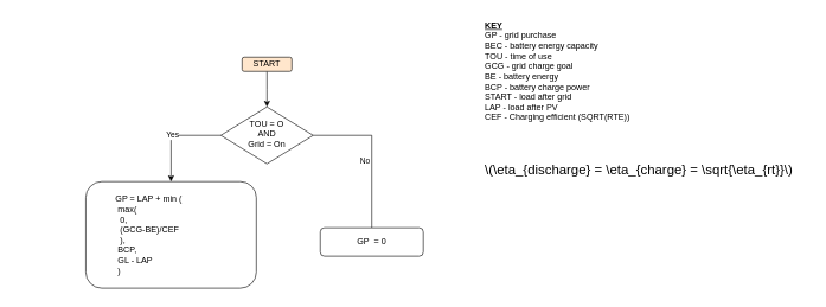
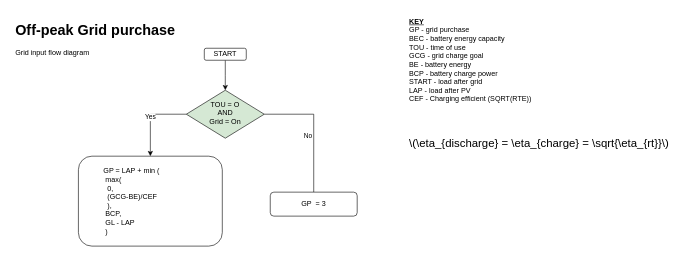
+ <mxCell id="9" value="&lt;h1&gt;Off-peak Grid purchase&lt;/h1&gt;&lt;p&gt;Grid input flow diagram&lt;/p&gt;" style="text;html=1;strokeColor=none;fillColor=none;spacing=5;spacingTop=-20;whiteSpace=wrap;overflow=hidden;rounded=0;" parent="1" vertex="1"><mxGeometry x="20" y="30" width="290" height="120" as="geometry" /></mxCell>
- <mxCell id="6" value="START" style="rounded=1;whiteSpace=wrap;html=1;fillColor=#ffe6cc;" parent="1" vertex="1"><mxGeometry x="340" y="80" width="70" height="20" as="geometry" /></mxCell>
+ <mxCell id="6" value="START" style="rounded=1;whiteSpace=wrap;html=1;" parent="1" vertex="1"><mxGeometry x="340" y="80" width="70" height="20" as="geometry" /></mxCell>
- <mxCell id="4" value="TOU = O&lt;br&gt;AND&lt;br&gt;Grid = On" style="rhombus;whiteSpace=wrap;html=1;shadow=0;fontFamily=Helvetica;fontSize=12;align=center;strokeWidth=1;spacing=6;spacingTop=-4;" parent="1" vertex="1"><mxGeometry x="310" y="150" width="130" height="80" as="geometry" /></mxCell>
+ <mxCell id="4" value="TOU = O&lt;br&gt;AND&lt;br&gt;Grid = On" style="rhombus;whiteSpace=wrap;html=1;shadow=0;fontFamily=Helvetica;fontSize=12;align=center;strokeWidth=1;spacing=6;spacingTop=-4;fillColor=#d5e8d4;" parent="1" vertex="1"><mxGeometry x="310" y="150" width="130" height="80" as="geometry" /></mxCell>
- <mxCell id="8" value="&lt;blockquote style=&quot;margin: 0 0 0 40px; border: none; padding: 0px;&quot;&gt;GP = LAP + min (&lt;div style=&quot;&quot;&gt;&lt;span style=&quot;background-color: initial;&quot;&gt;&lt;span style=&quot;white-space: pre;&quot;&gt; &lt;/span&gt;max(&lt;/span&gt;&lt;/div&gt;&lt;div style=&quot;&quot;&gt;&lt;span style=&quot;background-color: initial;&quot;&gt;&lt;span style=&quot;white-space: pre;&quot;&gt; &lt;/span&gt;&lt;span style=&quot;white-space: pre;&quot;&gt; &lt;/span&gt;0, &lt;/span&gt;&lt;/div&gt;&lt;div style=&quot;&quot;&gt;&lt;span style=&quot;background-color: initial;&quot;&gt;&lt;span style=&quot;white-space: pre;&quot;&gt; &lt;/span&gt;&lt;span style=&quot;white-space: pre;&quot;&gt; &lt;/span&gt;(GCG-BE)/CEF&lt;/span&gt;&lt;/div&gt;&lt;div style=&quot;&quot;&gt;&lt;span style=&quot;background-color: initial;&quot;&gt;&lt;span style=&quot;white-space: pre;&quot;&gt; &lt;span style=&quot;white-space: pre;&quot;&gt; &lt;/span&gt;&lt;/span&gt;),&lt;/span&gt;&lt;/div&gt;&lt;div style=&quot;&quot;&gt;&lt;span style=&quot;background-color: initial;&quot;&gt;&lt;span style=&quot;white-space: pre;&quot;&gt; &lt;/span&gt;BCP,&lt;/span&gt;&lt;/div&gt;&lt;div style=&quot;&quot;&gt;&lt;span style=&quot;background-color: initial;&quot;&gt;&lt;span style=&quot;white-space: pre;&quot;&gt; &lt;/span&gt;GL - LAP&lt;/span&gt;&lt;/div&gt;&lt;div style=&quot;&quot;&gt;&lt;span style=&quot;background-color: initial;&quot;&gt;&lt;span style=&quot;white-space: pre;&quot;&gt; &lt;/span&gt;)&lt;/span&gt;&lt;/div&gt;&lt;/blockquote&gt;" style="rounded=1;whiteSpace=wrap;html=1;align=left;" parent="1" vertex="1"><mxGeometry x="120" y="255" width="240" height="150" as="geometry" /></mxCell>
+ <mxCell id="8" value="&lt;blockquote style=&quot;margin: 0 0 0 40px; border: none; padding: 0px;&quot;&gt;GP = LAP + min (&lt;div style=&quot;&quot;&gt;&lt;span style=&quot;background-color: initial;&quot;&gt;&lt;span style=&quot;white-space: pre;&quot;&gt; &lt;/span&gt;max(&lt;/span&gt;&lt;/div&gt;&lt;div style=&quot;&quot;&gt;&lt;span style=&quot;background-color: initial;&quot;&gt;&lt;span style=&quot;white-space: pre;&quot;&gt; &lt;/span&gt;&lt;span style=&quot;white-space: pre;&quot;&gt; &lt;/span&gt;0, &lt;/span&gt;&lt;/div&gt;&lt;div style=&quot;&quot;&gt;&lt;span style=&quot;background-color: initial;&quot;&gt;&lt;span style=&quot;white-space: pre;&quot;&gt; &lt;/span&gt;&lt;span style=&quot;white-space: pre;&quot;&gt; &lt;/span&gt;(GCG-BE)/CEF&lt;/span&gt;&lt;/div&gt;&lt;div style=&quot;&quot;&gt;&lt;span style=&quot;background-color: initial;&quot;&gt;&lt;span style=&quot;white-space: pre;&quot;&gt; &lt;span style=&quot;white-space: pre;&quot;&gt; &lt;/span&gt;&lt;/span&gt;),&lt;/span&gt;&lt;/div&gt;&lt;div style=&quot;&quot;&gt;&lt;span style=&quot;background-color: initial;&quot;&gt;&lt;span style=&quot;white-space: pre;&quot;&gt; &lt;/span&gt;BCP,&lt;/span&gt;&lt;/div&gt;&lt;div style=&quot;&quot;&gt;&lt;span style=&quot;background-color: initial;&quot;&gt;&lt;span style=&quot;white-space: pre;&quot;&gt; &lt;/span&gt;GL - LAP&lt;/span&gt;&lt;/div&gt;&lt;div style=&quot;&quot;&gt;&lt;span style=&quot;background-color: initial;&quot;&gt;&lt;span style=&quot;white-space: pre;&quot;&gt; &lt;/span&gt;)&lt;/span&gt;&lt;/div&gt;&lt;/blockquote&gt;" style="rounded=1;whiteSpace=wrap;html=1;align=left;" parent="1" vertex="1"><mxGeometry x="130" y="260" width="240" height="150" as="geometry" /></mxCell>
- <mxCell id="7" value="GP&amp;nbsp; = 0" style="rounded=1;whiteSpace=wrap;html=1;" parent="1" vertex="1"><mxGeometry x="450" y="320" width="145" height="40" as="geometry" /></mxCell>
+ <mxCell id="7" value="GP&amp;nbsp; = 3" style="rounded=1;whiteSpace=wrap;html=1;" parent="1" vertex="1"><mxGeometry x="450" y="320" width="145" height="40" as="geometry" /></mxCell>
